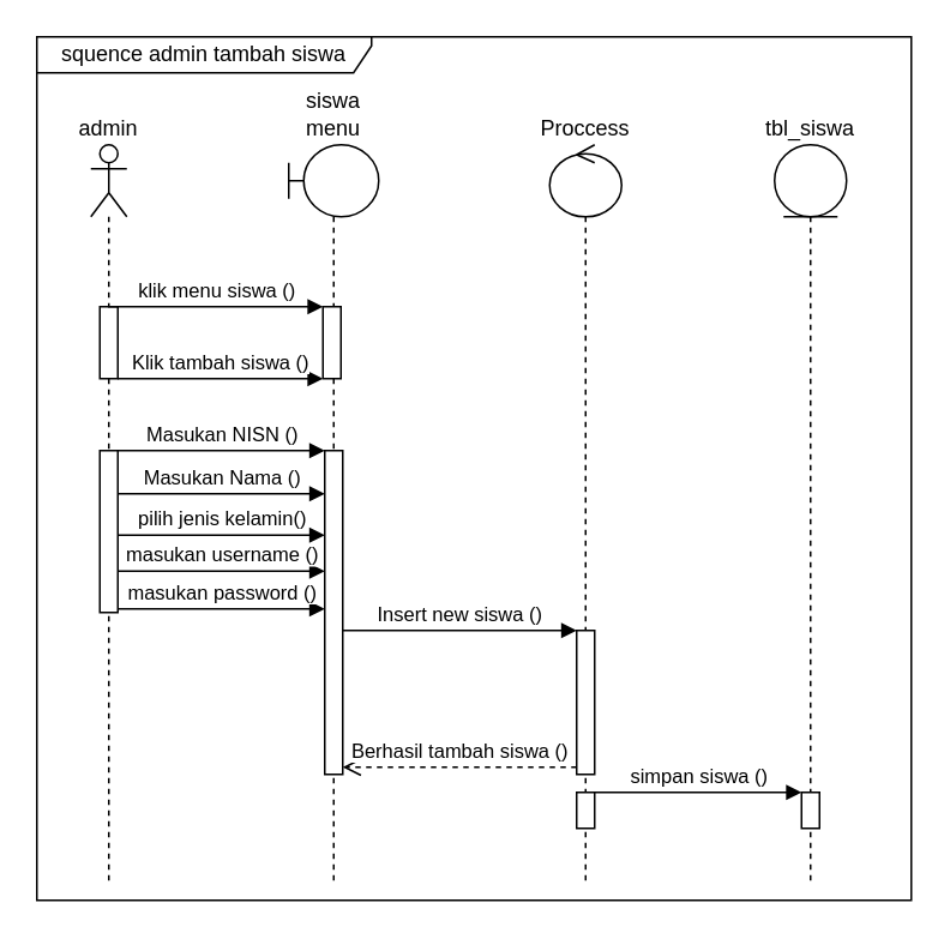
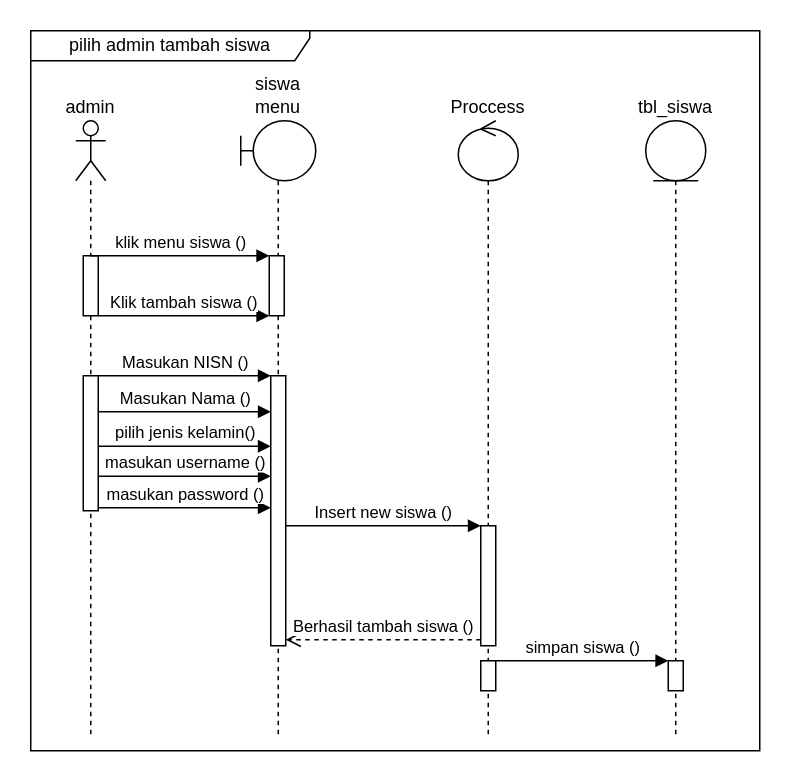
- <mxCell id="16" value="squence admin tambah siswa" style="shape=umlFrame;whiteSpace=wrap;html=1;width=186;height=20;" parent="1" vertex="1"><mxGeometry x="20" y="20" width="486" height="480" as="geometry" /></mxCell>
+ <mxCell id="16" value="pilih admin tambah siswa" style="shape=umlFrame;whiteSpace=wrap;html=1;width=186;height=20;" parent="1" vertex="1"><mxGeometry x="20" y="20" width="486" height="480" as="geometry" /></mxCell>
